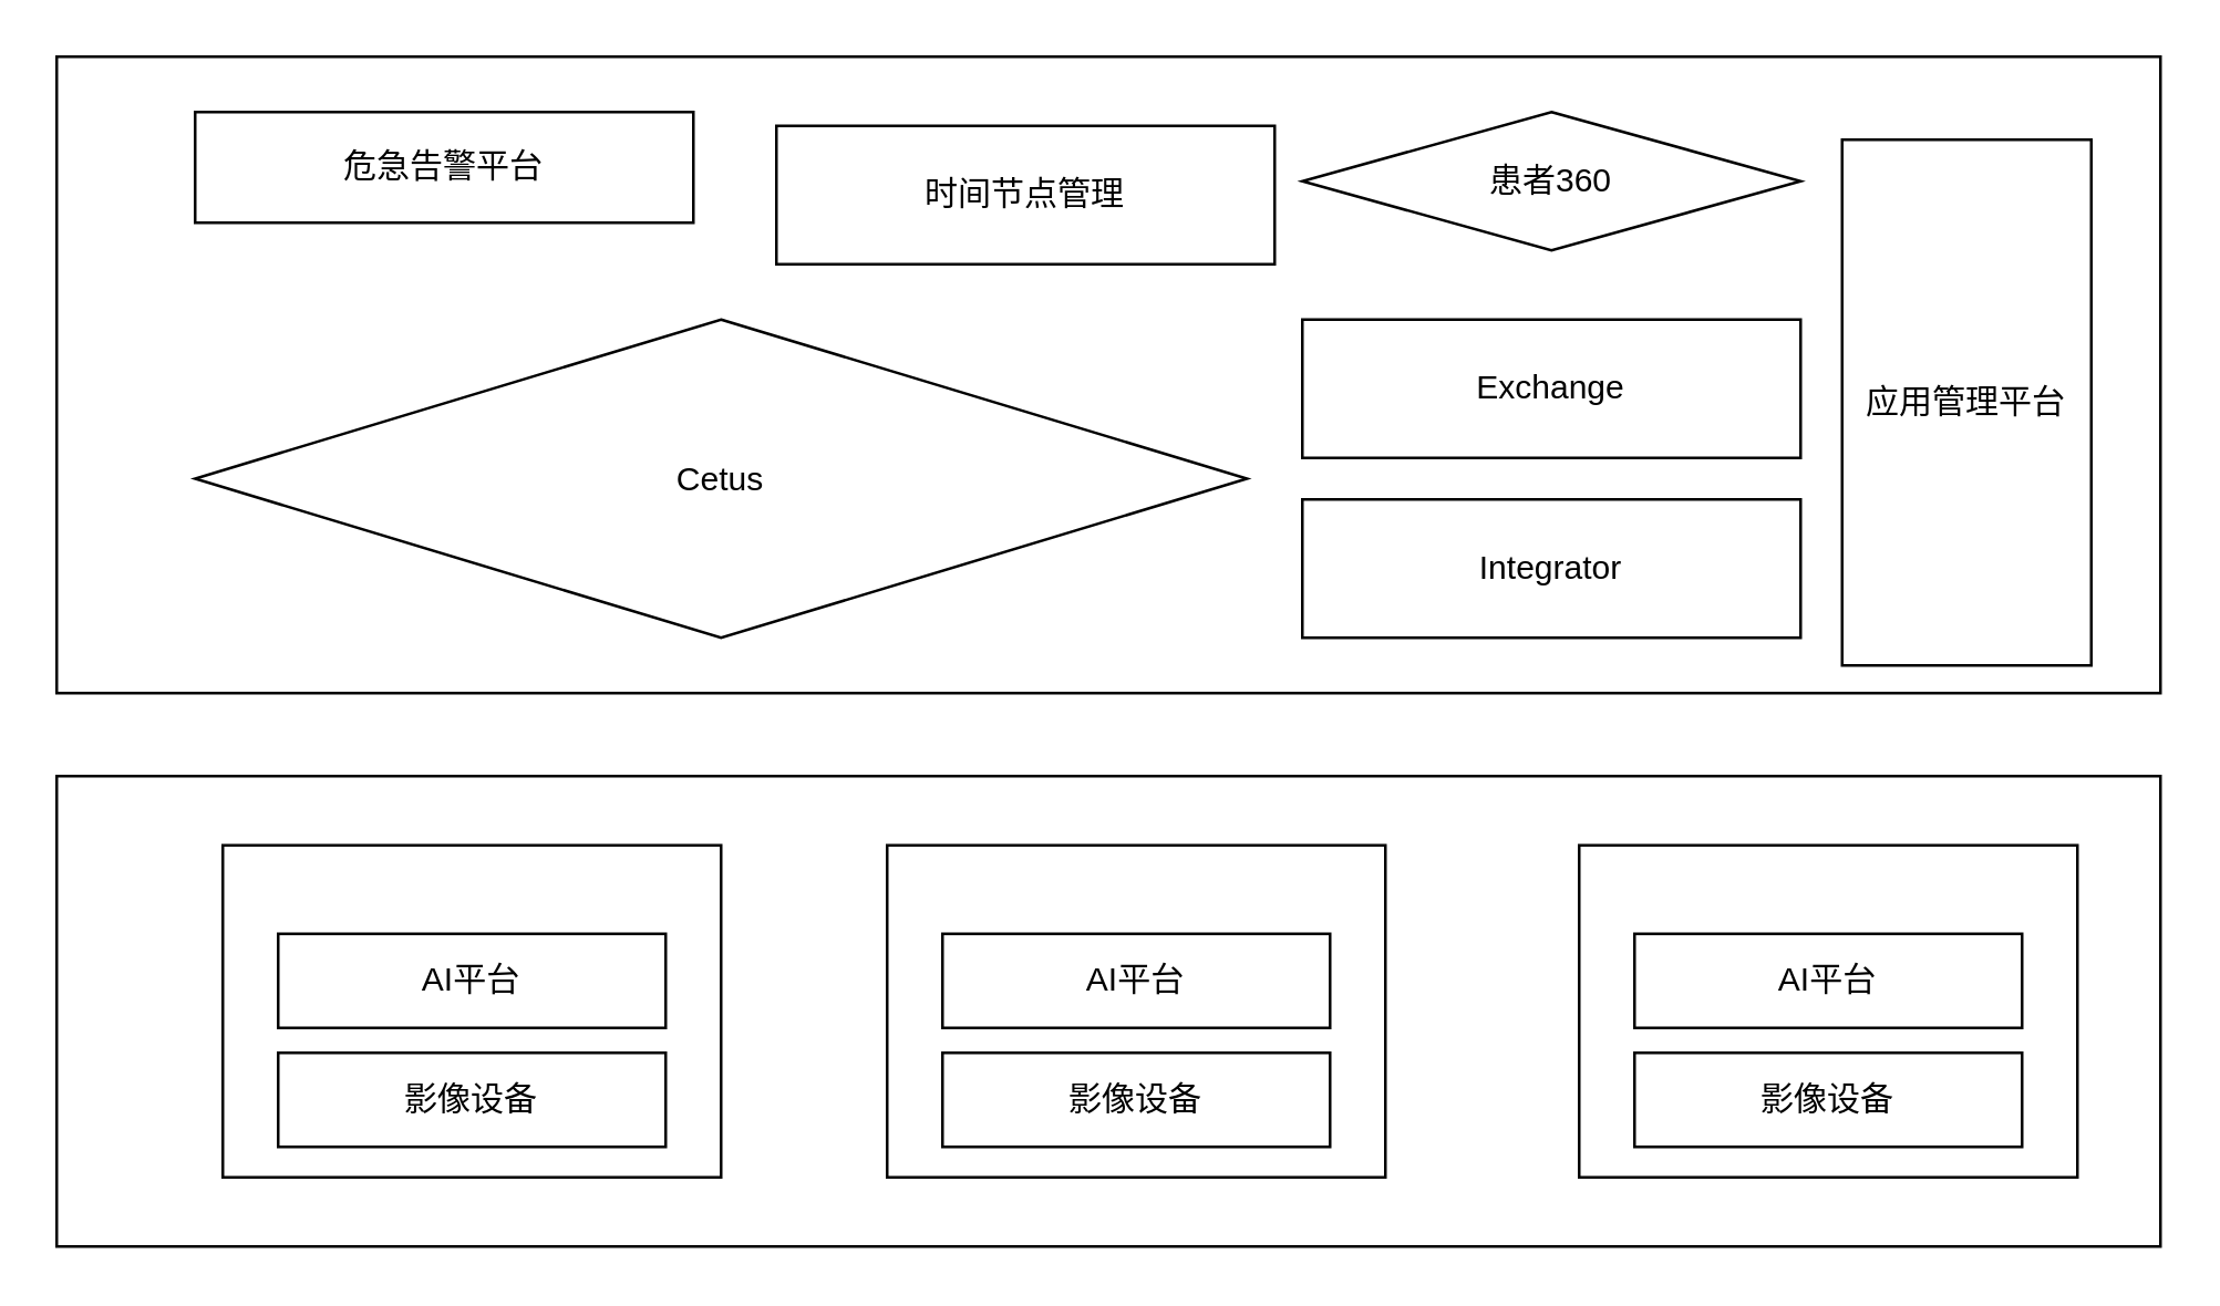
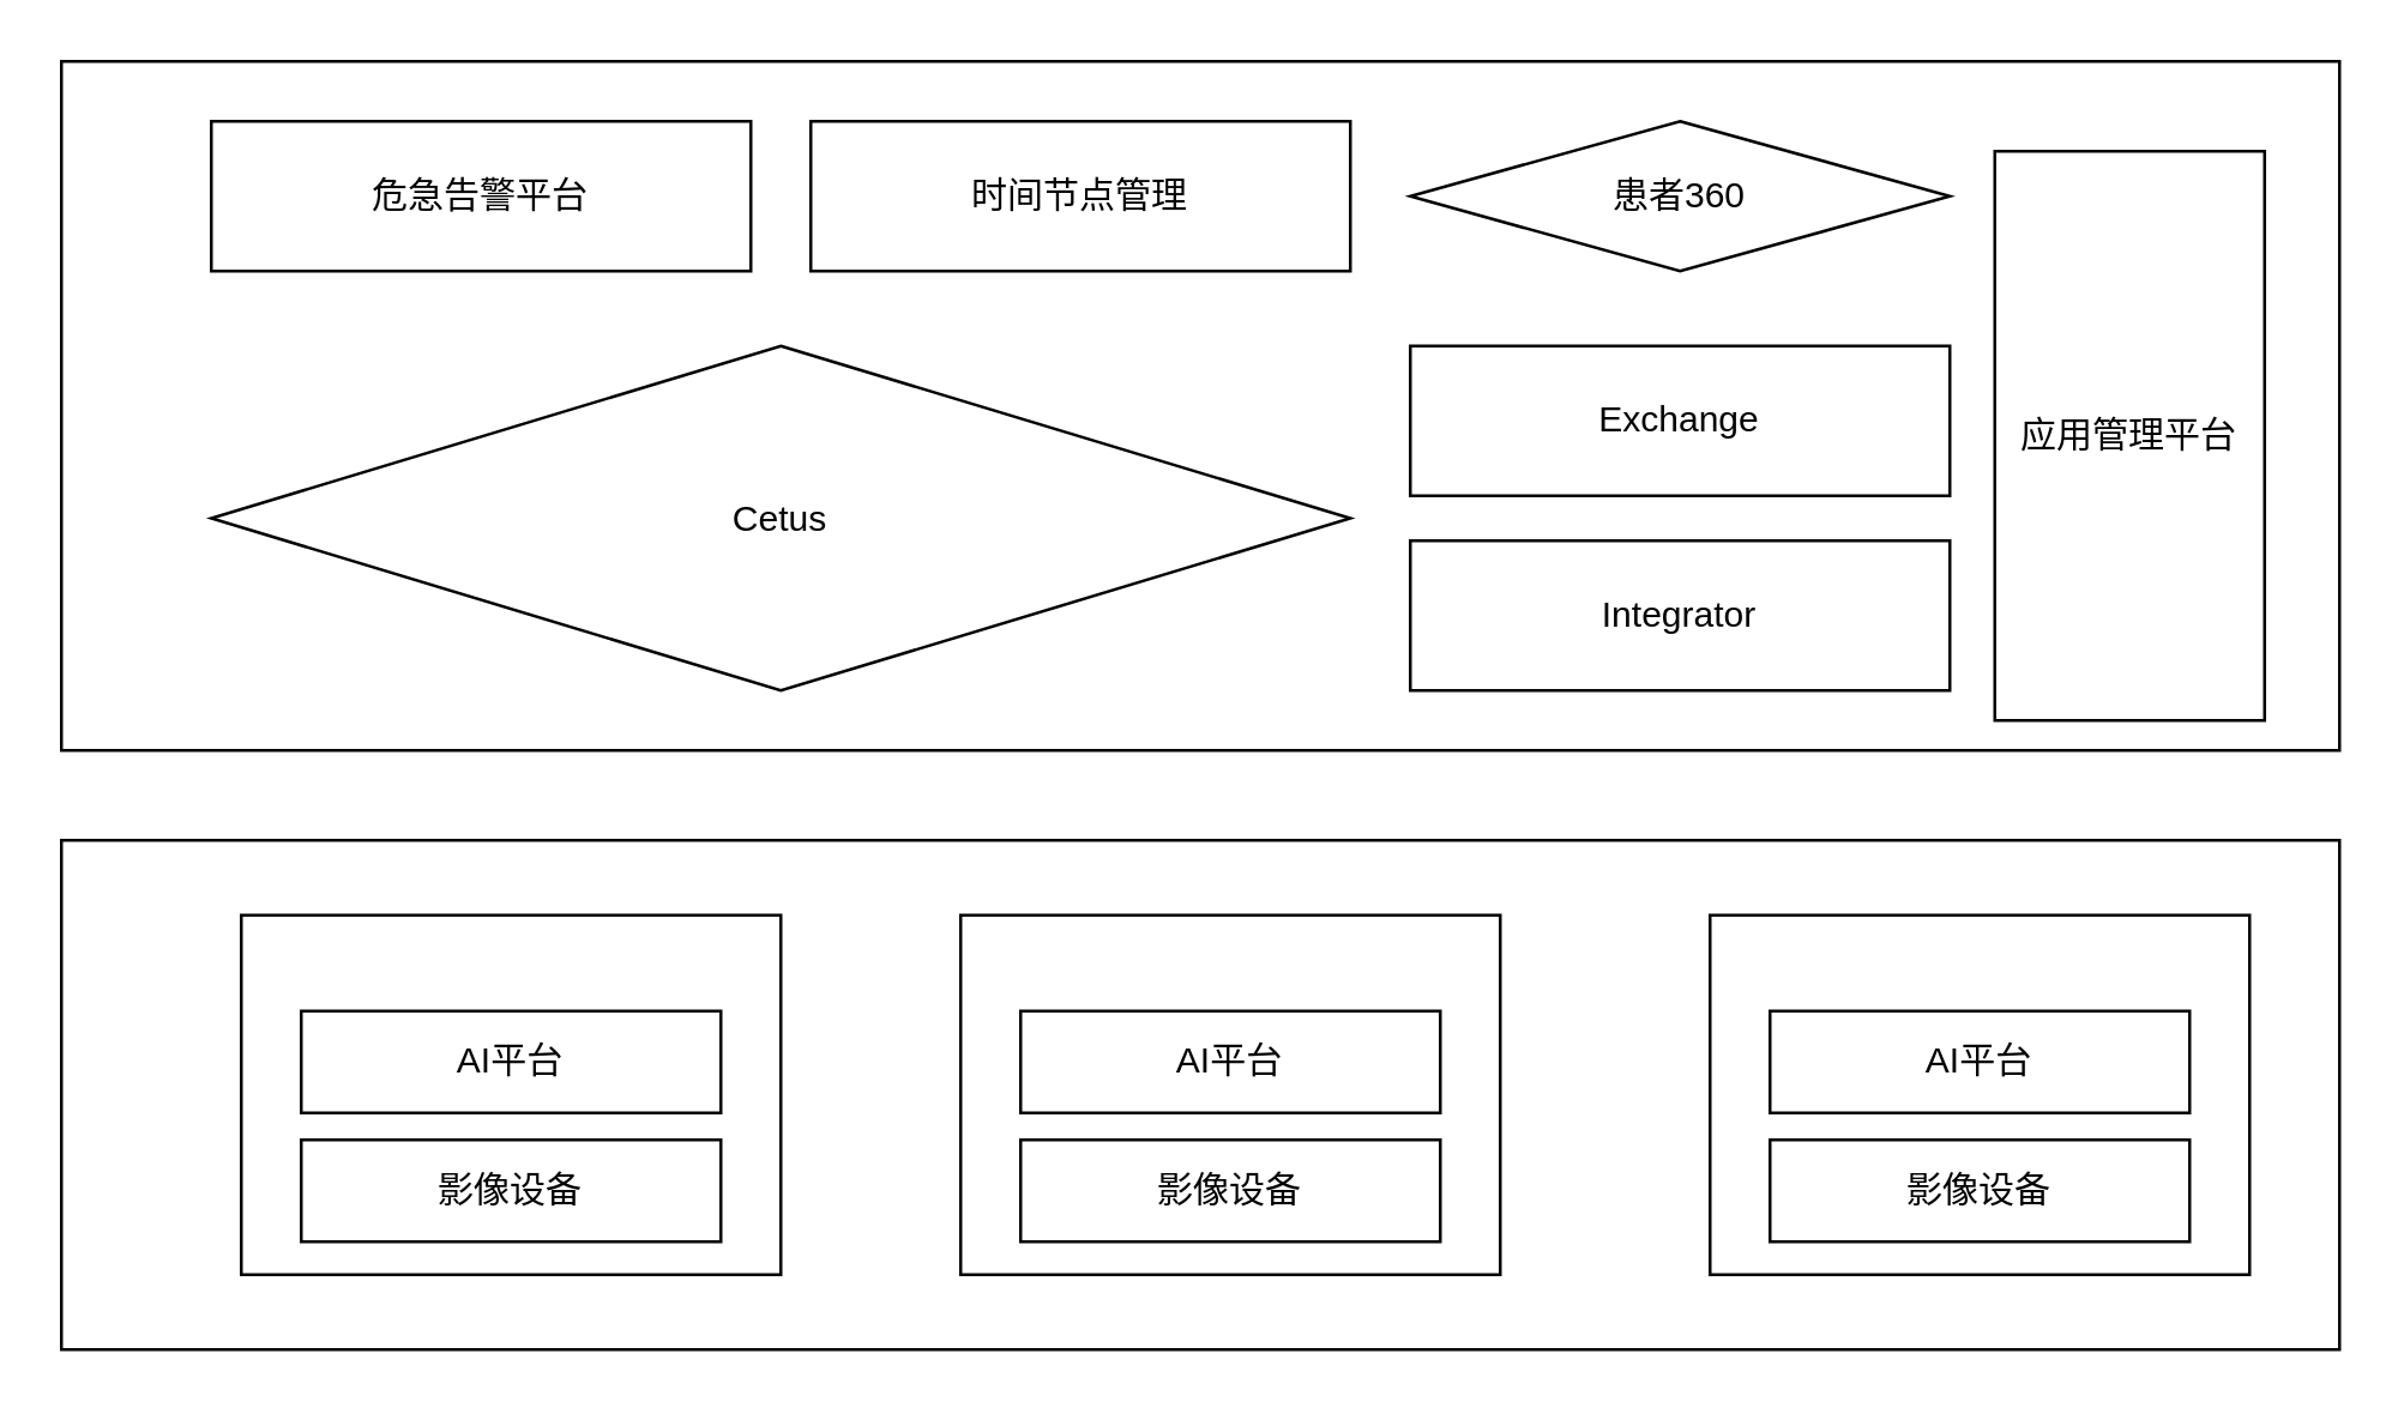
- <mxCell id="3" value="危急告警平台" style="rounded=0;whiteSpace=wrap;html=1;" vertex="1" parent="1"><mxGeometry x="70" y="40" width="180" height="40" as="geometry" /></mxCell>
+ <mxCell id="3" value="危急告警平台" style="rounded=0;whiteSpace=wrap;html=1;" vertex="1" parent="1"><mxGeometry x="70" y="40" width="180" height="50" as="geometry" /></mxCell>
- <mxCell id="4" value="时间节点管理" style="rounded=0;whiteSpace=wrap;html=1;" vertex="1" parent="1"><mxGeometry x="280" y="45" width="180" height="50" as="geometry" /></mxCell>
+ <mxCell id="4" value="时间节点管理" style="rounded=0;whiteSpace=wrap;html=1;" vertex="1" parent="1"><mxGeometry x="270" y="40" width="180" height="50" as="geometry" /></mxCell>
